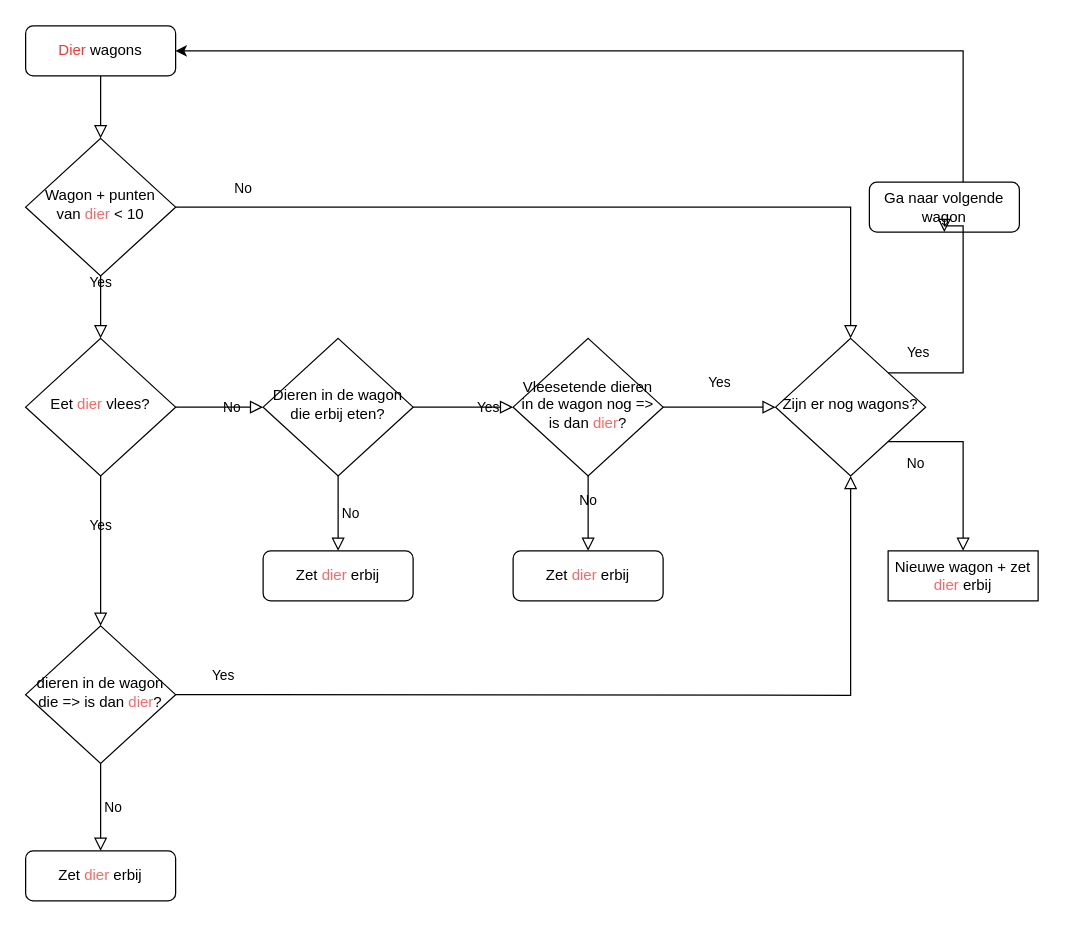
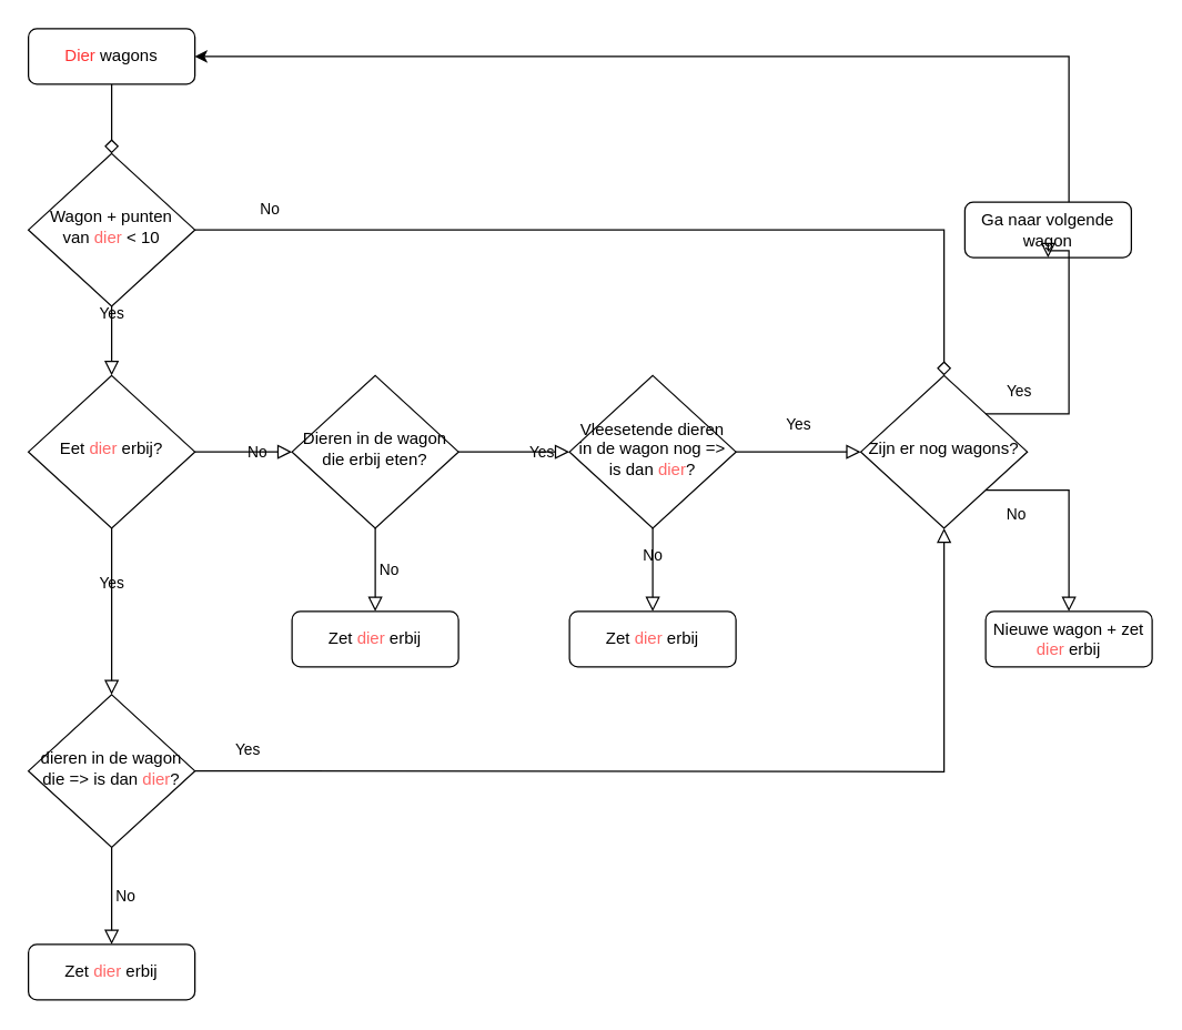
- <mxCell id="2" value="" style="rounded=0;html=1;jettySize=auto;orthogonalLoop=1;fontSize=11;endArrow=block;endFill=0;endSize=8;strokeWidth=1;shadow=0;labelBackgroundColor=none;edgeStyle=orthogonalEdgeStyle;" parent="1" source="3" target="6" edge="1"><mxGeometry relative="1" as="geometry" /></mxCell>
+ <mxCell id="2" value="" style="rounded=0;html=1;jettySize=auto;orthogonalLoop=1;fontSize=11;endArrow=diamond;endFill=0;endSize=8;strokeWidth=1;shadow=0;labelBackgroundColor=none;edgeStyle=orthogonalEdgeStyle;" parent="1" source="3" target="6" edge="1"><mxGeometry relative="1" as="geometry" /></mxCell>
- <mxCell id="5" value="No" style="edgeStyle=orthogonalEdgeStyle;rounded=0;html=1;jettySize=auto;orthogonalLoop=1;fontSize=11;endArrow=block;endFill=0;endSize=8;strokeWidth=1;shadow=0;labelBackgroundColor=none;entryX=0.5;entryY=0;entryDx=0;entryDy=0;" parent="1" source="6" target="22" edge="1"><mxGeometry x="-0.833" y="15" relative="1" as="geometry"><mxPoint as="offset" /><mxPoint x="620" y="165" as="targetPoint" /></mxGeometry></mxCell>
+ <mxCell id="5" value="No" style="edgeStyle=orthogonalEdgeStyle;rounded=0;html=1;jettySize=auto;orthogonalLoop=1;fontSize=11;endArrow=diamond;endFill=0;endSize=8;strokeWidth=1;shadow=0;labelBackgroundColor=none;entryX=0.5;entryY=0;entryDx=0;entryDy=0;" parent="1" source="6" target="22" edge="1"><mxGeometry x="-0.833" y="15" relative="1" as="geometry"><mxPoint as="offset" /><mxPoint x="620" y="165" as="targetPoint" /></mxGeometry></mxCell>
- <mxCell id="9" value="Eet &lt;font color=&quot;#ff6666&quot;&gt;dier&lt;/font&gt; vlees?" style="rhombus;whiteSpace=wrap;html=1;shadow=0;fontFamily=Helvetica;fontSize=12;align=center;strokeWidth=1;spacing=6;spacingTop=-4;" parent="1" vertex="1"><mxGeometry x="20" y="270" width="120" height="110" as="geometry" /></mxCell>
+ <mxCell id="9" value="Eet &lt;font color=&quot;#ff6666&quot;&gt;dier&lt;/font&gt; erbij?" style="rhombus;whiteSpace=wrap;html=1;shadow=0;fontFamily=Helvetica;fontSize=12;align=center;strokeWidth=1;spacing=6;spacingTop=-4;" parent="1" vertex="1"><mxGeometry x="20" y="270" width="120" height="110" as="geometry" /></mxCell>
- <mxCell id="24" value="Nieuwe wagon + zet &lt;font color=&quot;#ff6666&quot;&gt;dier&lt;/font&gt; erbij" style="whiteSpace=wrap;html=1;fontSize=12;glass=0;strokeWidth=1;shadow=0;rounded=0;" vertex="1" parent="1"><mxGeometry x="710" y="440" width="120" height="40" as="geometry" /></mxCell>
+ <mxCell id="24" value="Nieuwe wagon + zet &lt;font color=&quot;#ff6666&quot;&gt;dier&lt;/font&gt; erbij" style="rounded=1;whiteSpace=wrap;html=1;fontSize=12;glass=0;strokeWidth=1;shadow=0;" vertex="1" parent="1"><mxGeometry x="710" y="440" width="120" height="40" as="geometry" /></mxCell>
